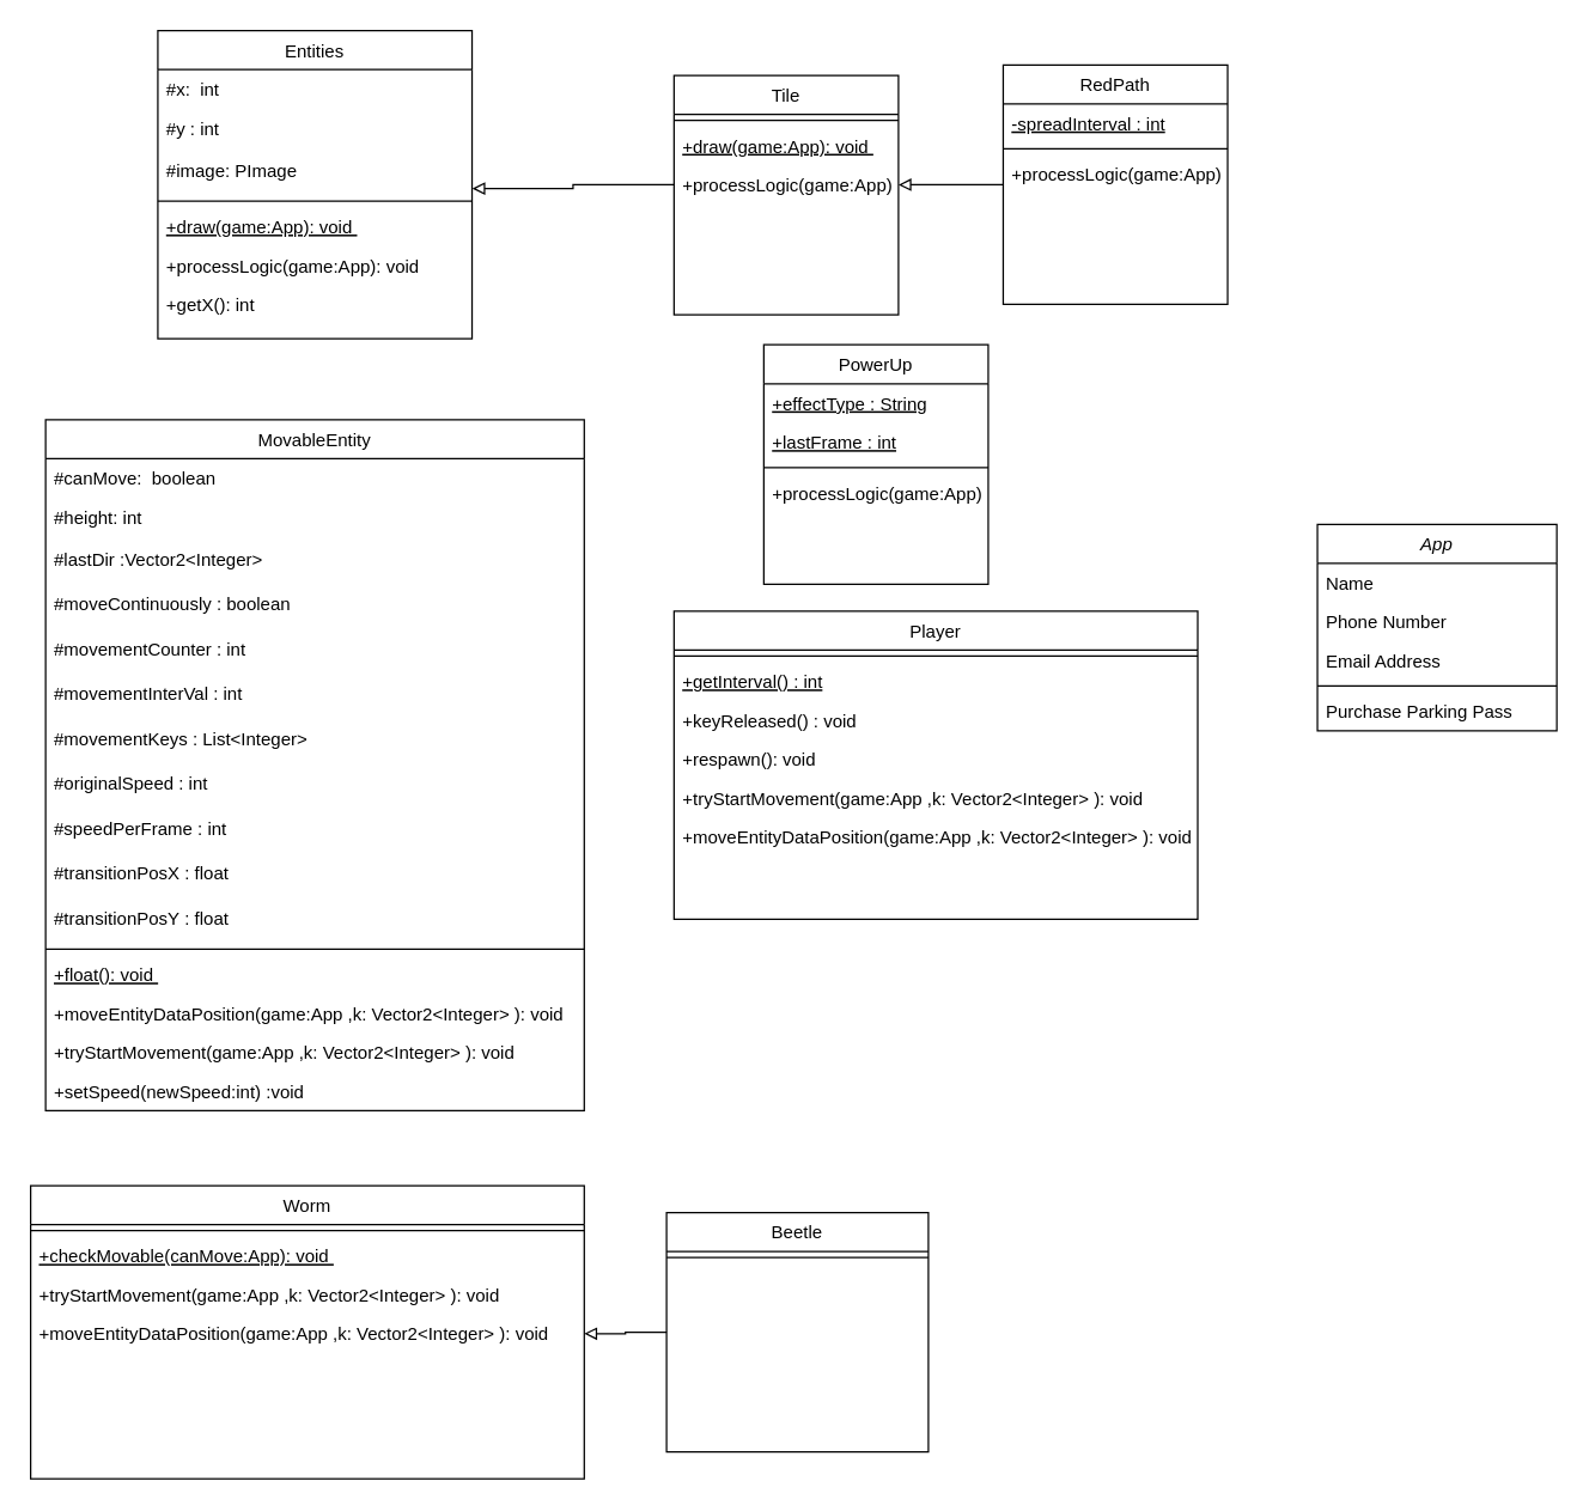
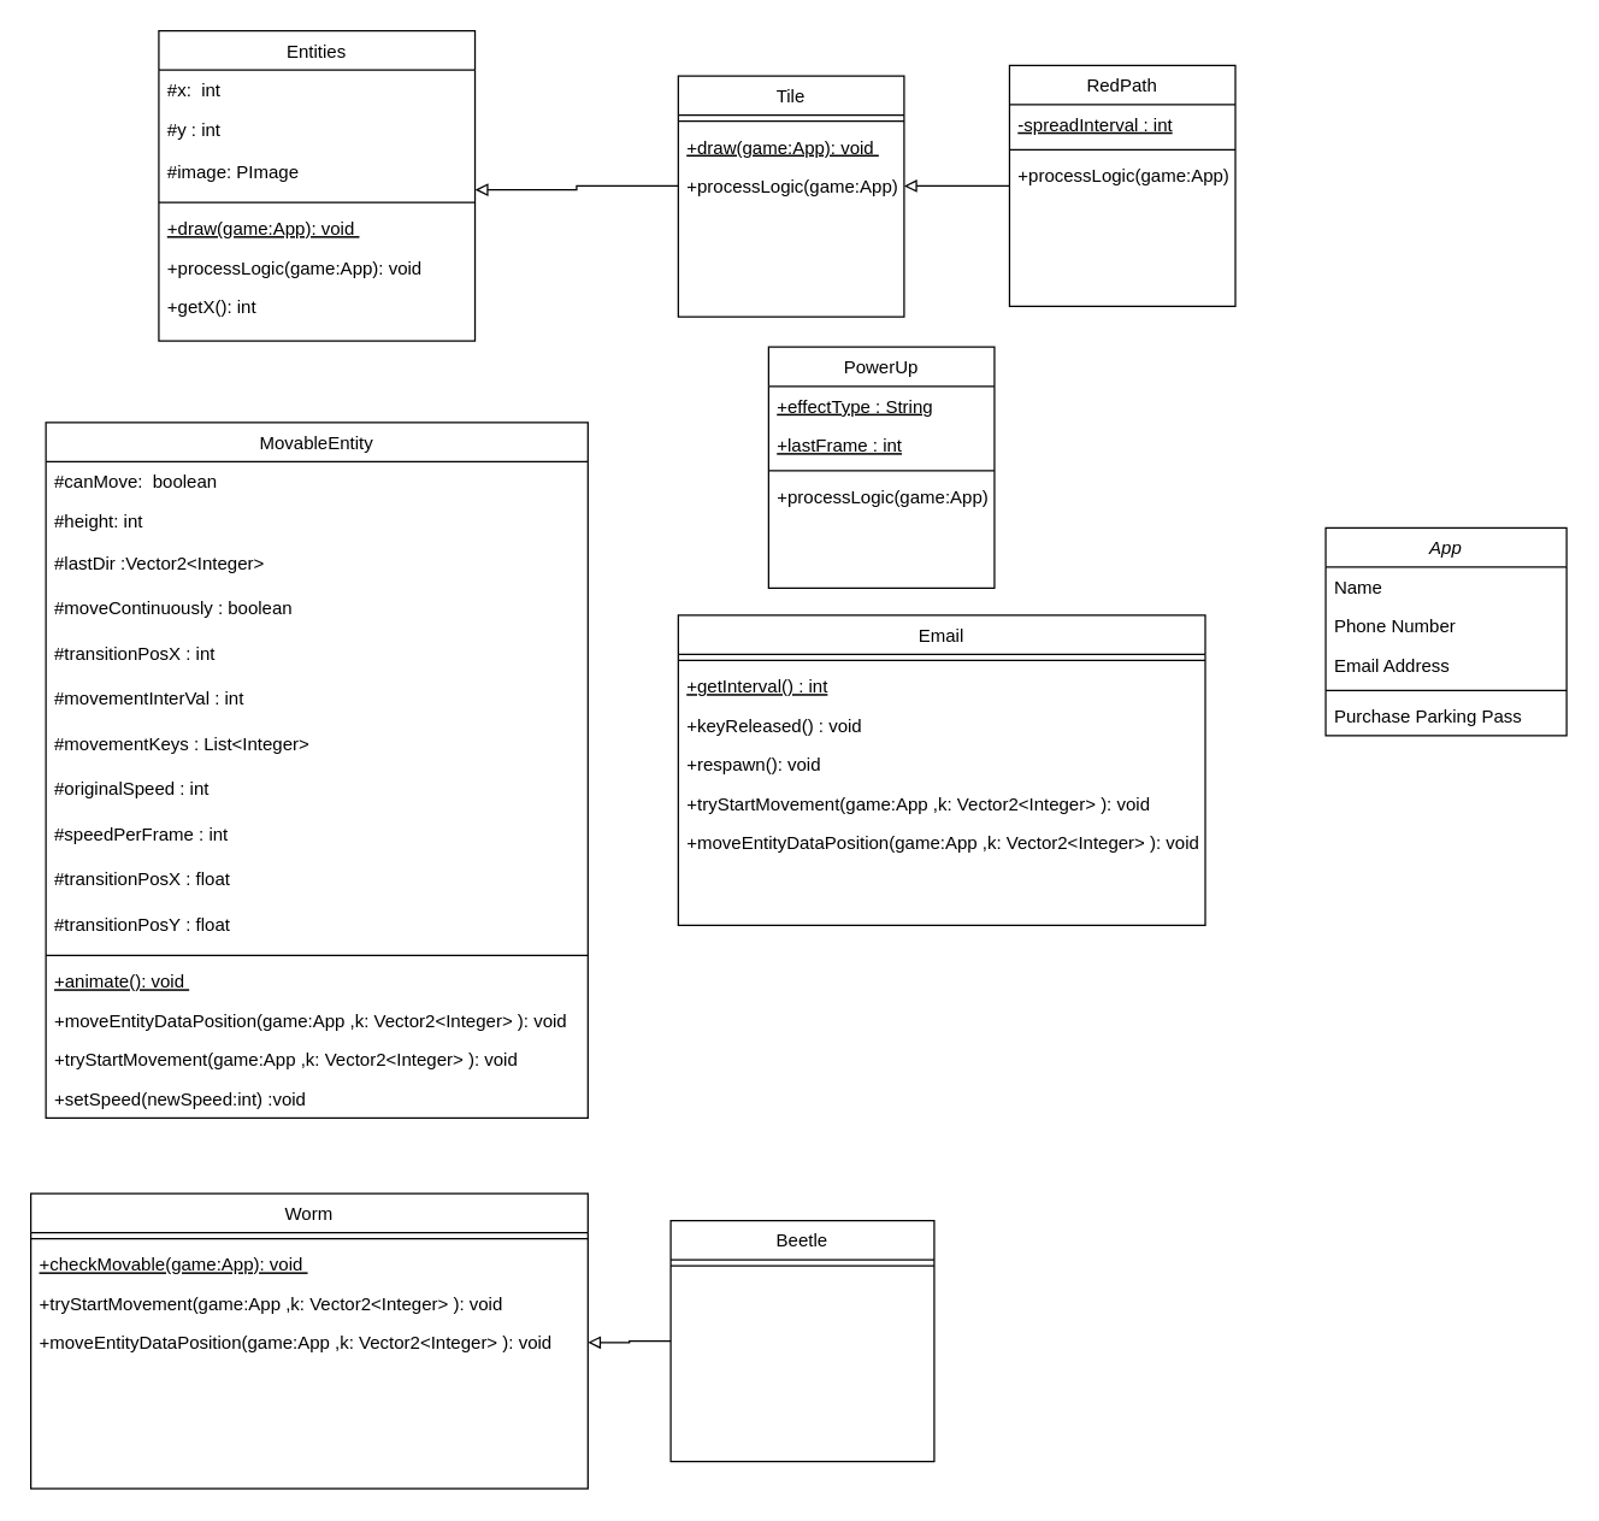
- <mxCell id="33" value="Player" style="swimlane;fontStyle=0;align=center;verticalAlign=top;childLayout=stackLayout;horizontal=1;startSize=26;horizontalStack=0;resizeParent=1;resizeLast=0;collapsible=1;marginBottom=0;rounded=0;shadow=0;strokeWidth=1;" vertex="1" parent="1"><mxGeometry x="450" y="408" width="350" height="206" as="geometry"><mxRectangle x="120" y="360" width="160" height="26" as="alternateBounds" /></mxGeometry></mxCell>
+ <mxCell id="33" value="Email" style="swimlane;fontStyle=0;align=center;verticalAlign=top;childLayout=stackLayout;horizontal=1;startSize=26;horizontalStack=0;resizeParent=1;resizeLast=0;collapsible=1;marginBottom=0;rounded=0;shadow=0;strokeWidth=1;" vertex="1" parent="1"><mxGeometry x="450" y="408" width="350" height="206" as="geometry"><mxRectangle x="120" y="360" width="160" height="26" as="alternateBounds" /></mxGeometry></mxCell>
- <mxCell id="21" value="#movementCounter : int" style="text;align=left;verticalAlign=top;spacingLeft=4;spacingRight=4;overflow=hidden;rotatable=0;points=[[0,0.5],[1,0.5]];portConstraint=eastwest;rounded=0;shadow=0;html=0;" vertex="1" parent="16"><mxGeometry y="140" width="360" height="30" as="geometry" /></mxCell>
+ <mxCell id="21" value="#transitionPosX : int" style="text;align=left;verticalAlign=top;spacingLeft=4;spacingRight=4;overflow=hidden;rotatable=0;points=[[0,0.5],[1,0.5]];portConstraint=eastwest;rounded=0;shadow=0;html=0;" vertex="1" parent="16"><mxGeometry y="140" width="360" height="30" as="geometry" /></mxCell>
- <mxCell id="29" value="+float(): void " style="text;align=left;verticalAlign=top;spacingLeft=4;spacingRight=4;overflow=hidden;rotatable=0;points=[[0,0.5],[1,0.5]];portConstraint=eastwest;fontStyle=4" vertex="1" parent="16"><mxGeometry y="358" width="360" height="26" as="geometry" /></mxCell>
+ <mxCell id="29" value="+animate(): void " style="text;align=left;verticalAlign=top;spacingLeft=4;spacingRight=4;overflow=hidden;rotatable=0;points=[[0,0.5],[1,0.5]];portConstraint=eastwest;fontStyle=4" vertex="1" parent="16"><mxGeometry y="358" width="360" height="26" as="geometry" /></mxCell>
- <mxCell id="52" value="+checkMovable(canMove:App): void " style="text;align=left;verticalAlign=top;spacingLeft=4;spacingRight=4;overflow=hidden;rotatable=0;points=[[0,0.5],[1,0.5]];portConstraint=eastwest;fontStyle=4" vertex="1" parent="50"><mxGeometry y="34" width="370" height="26" as="geometry" /></mxCell>
+ <mxCell id="52" value="+checkMovable(game:App): void " style="text;align=left;verticalAlign=top;spacingLeft=4;spacingRight=4;overflow=hidden;rotatable=0;points=[[0,0.5],[1,0.5]];portConstraint=eastwest;fontStyle=4" vertex="1" parent="50"><mxGeometry y="34" width="370" height="26" as="geometry" /></mxCell>
